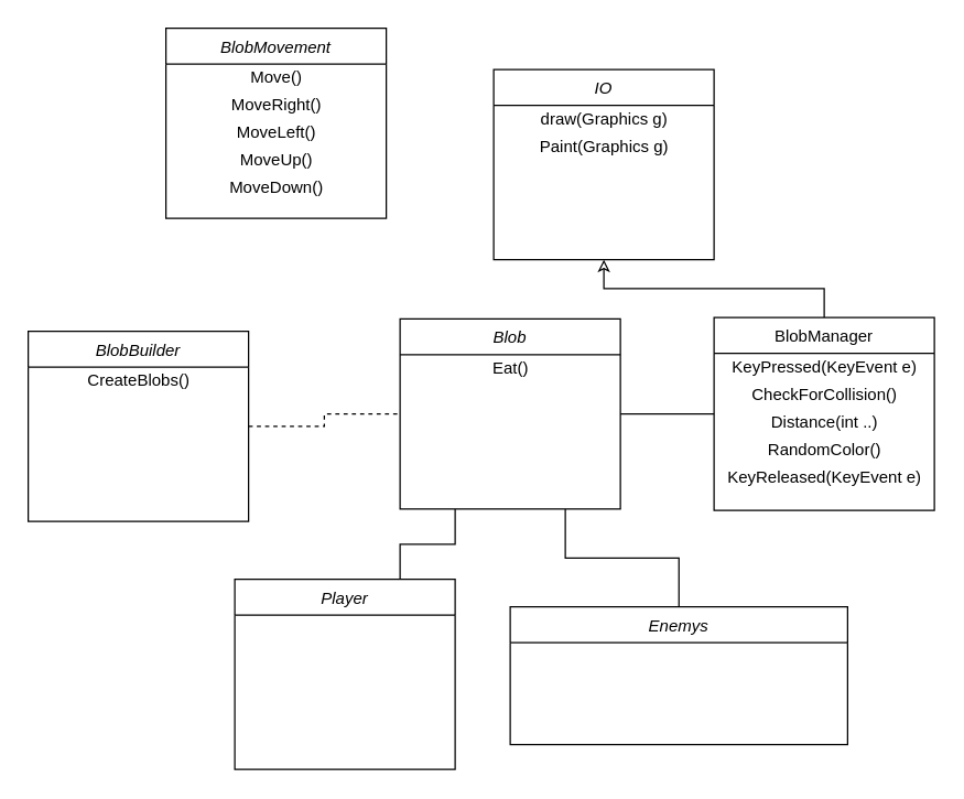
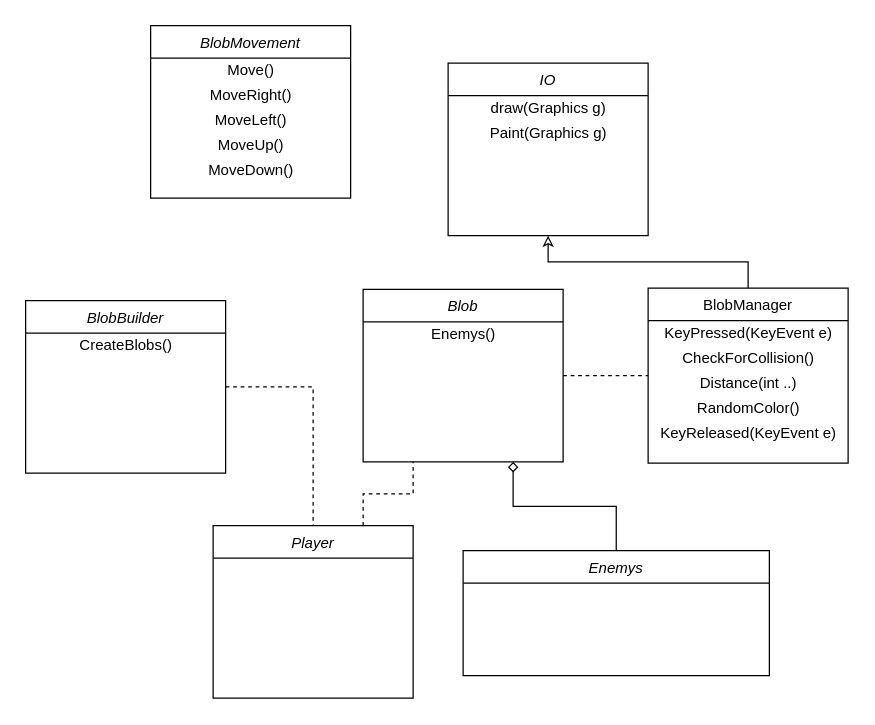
- <mxCell id="4" value="Eat()" style="text;html=1;align=center;verticalAlign=middle;resizable=0;points=[];autosize=1;strokeColor=none;" vertex="1" parent="3"><mxGeometry y="26" width="160" height="20" as="geometry" /></mxCell>
+ <mxCell id="4" value="Enemys()" style="text;html=1;align=center;verticalAlign=middle;resizable=0;points=[];autosize=1;strokeColor=none;" vertex="1" parent="3"><mxGeometry y="26" width="160" height="20" as="geometry" /></mxCell>
- <mxCell id="23" style="edgeStyle=orthogonalEdgeStyle;rounded=0;orthogonalLoop=1;jettySize=auto;html=1;exitX=1;exitY=0.5;exitDx=0;exitDy=0;entryX=0;entryY=0.5;entryDx=0;entryDy=0;endArrow=none;endFill=0;dashed=1;" edge="1" parent="1" source="24" target="3"><mxGeometry relative="1" as="geometry" /></mxCell>
+ <mxCell id="23" style="edgeStyle=orthogonalEdgeStyle;rounded=0;orthogonalLoop=1;jettySize=auto;html=1;exitX=1;exitY=0.5;exitDx=0;exitDy=0;endArrow=none;endFill=0;dashed=1;" edge="1" parent="1" source="24" target="19"><mxGeometry relative="1" as="geometry" /></mxCell>
- <mxCell id="2" style="edgeStyle=orthogonalEdgeStyle;rounded=0;orthogonalLoop=1;jettySize=auto;html=1;exitX=1;exitY=0.5;exitDx=0;exitDy=0;entryX=0;entryY=0.5;entryDx=0;entryDy=0;endArrow=none;endFill=0;" edge="1" parent="1" source="3" target="6"><mxGeometry relative="1" as="geometry" /></mxCell>
+ <mxCell id="2" style="edgeStyle=orthogonalEdgeStyle;rounded=0;orthogonalLoop=1;jettySize=auto;html=1;exitX=1;exitY=0.5;exitDx=0;exitDy=0;entryX=0;entryY=0.5;entryDx=0;entryDy=0;endArrow=none;endFill=0;dashed=1;" edge="1" parent="1" source="3" target="6"><mxGeometry relative="1" as="geometry" /></mxCell>
- <mxCell id="26" style="edgeStyle=orthogonalEdgeStyle;rounded=0;orthogonalLoop=1;jettySize=auto;html=1;exitX=0.5;exitY=0;exitDx=0;exitDy=0;entryX=0.75;entryY=1;entryDx=0;entryDy=0;endArrow=none;endFill=0;" edge="1" parent="1" source="27" target="3"><mxGeometry relative="1" as="geometry" /></mxCell>
+ <mxCell id="26" style="edgeStyle=orthogonalEdgeStyle;rounded=0;orthogonalLoop=1;jettySize=auto;html=1;exitX=0.5;exitY=0;exitDx=0;exitDy=0;entryX=0.75;entryY=1;entryDx=0;entryDy=0;endArrow=diamond;endFill=0;" edge="1" parent="1" source="27" target="3"><mxGeometry relative="1" as="geometry" /></mxCell>
- <mxCell id="18" style="edgeStyle=orthogonalEdgeStyle;rounded=0;orthogonalLoop=1;jettySize=auto;html=1;exitX=0.75;exitY=0;exitDx=0;exitDy=0;entryX=0.25;entryY=1;entryDx=0;entryDy=0;endArrow=none;endFill=0;" edge="1" parent="1" source="19" target="3"><mxGeometry relative="1" as="geometry" /></mxCell>
+ <mxCell id="18" style="edgeStyle=orthogonalEdgeStyle;rounded=0;orthogonalLoop=1;jettySize=auto;html=1;exitX=0.75;exitY=0;exitDx=0;exitDy=0;entryX=0.25;entryY=1;entryDx=0;entryDy=0;endArrow=none;endFill=0;dashed=1;" edge="1" parent="1" source="19" target="3"><mxGeometry relative="1" as="geometry" /></mxCell>
